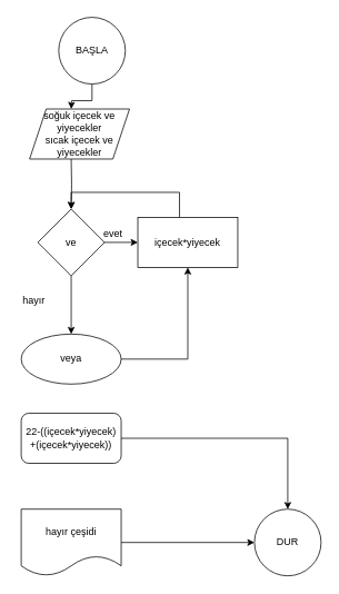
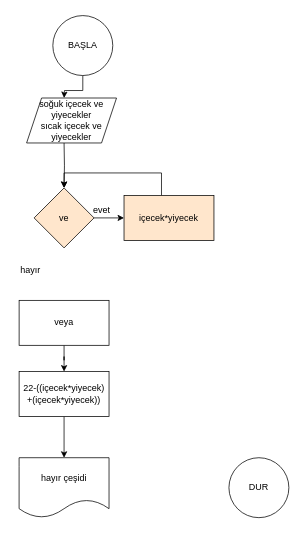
- <mxCell id="8" value="ve" style="rhombus;whiteSpace=wrap;html=1;" parent="1" vertex="1"><mxGeometry x="45" y="250" width="80" height="80" as="geometry" /></mxCell>
+ <mxCell id="8" value="ve" style="rhombus;whiteSpace=wrap;html=1;fillColor=#ffe6cc;" parent="1" vertex="1"><mxGeometry x="45" y="250" width="80" height="80" as="geometry" /></mxCell>
- <mxCell id="10" value="içecek*yiyecek" style="rounded=0;whiteSpace=wrap;html=1;" parent="1" vertex="1"><mxGeometry x="165" y="260" width="120" height="60" as="geometry" /></mxCell>
+ <mxCell id="10" value="içecek*yiyecek" style="rounded=0;whiteSpace=wrap;html=1;fillColor=#ffe6cc;" parent="1" vertex="1"><mxGeometry x="165" y="260" width="120" height="60" as="geometry" /></mxCell>
- <mxCell id="7" value="" style="edgeStyle=orthogonalEdgeStyle;rounded=0;orthogonalLoop=1;jettySize=auto;html=1;" parent="1" source="8" target="14" edge="1"><mxGeometry relative="1" as="geometry" /></mxCell>
- <mxCell id="14" value="veya" style="ellipse;whiteSpace=wrap;html=1;" parent="1" vertex="1"><mxGeometry x="25" y="400" width="120" height="60" as="geometry" /></mxCell>
+ <mxCell id="14" value="veya" style="rounded=0;whiteSpace=wrap;html=1;" parent="1" vertex="1"><mxGeometry x="25" y="400" width="120" height="60" as="geometry" /></mxCell>
- <mxCell id="13" value="" style="edgeStyle=orthogonalEdgeStyle;rounded=0;orthogonalLoop=1;jettySize=auto;html=1;" parent="1" source="14" target="10" edge="1"><mxGeometry relative="1" as="geometry" /></mxCell>
+ <mxCell id="13" value="" style="edgeStyle=orthogonalEdgeStyle;rounded=0;orthogonalLoop=1;jettySize=auto;html=1;" parent="1" source="14" target="16" edge="1"><mxGeometry relative="1" as="geometry" /></mxCell>
- <mxCell id="16" value="22-((içecek*yiyecek)&lt;br&gt;+(içecek*yiyecek))" style="whiteSpace=wrap;html=1;rounded=1;" parent="1" vertex="1"><mxGeometry x="25" y="495" width="120" height="60" as="geometry" /></mxCell>
+ <mxCell id="16" value="22-((içecek*yiyecek)&lt;br&gt;+(içecek*yiyecek))" style="rounded=0;whiteSpace=wrap;html=1;" parent="1" vertex="1"><mxGeometry x="25" y="495" width="120" height="60" as="geometry" /></mxCell>
- <mxCell id="15" value="" style="edgeStyle=orthogonalEdgeStyle;rounded=0;orthogonalLoop=1;jettySize=auto;html=1;" parent="1" source="16" target="4" edge="1"><mxGeometry relative="1" as="geometry" /></mxCell>
+ <mxCell id="15" value="" style="edgeStyle=orthogonalEdgeStyle;rounded=0;orthogonalLoop=1;jettySize=auto;html=1;" parent="1" source="16" target="18" edge="1"><mxGeometry relative="1" as="geometry" /></mxCell>
- <mxCell id="17" style="edgeStyle=orthogonalEdgeStyle;rounded=0;orthogonalLoop=1;jettySize=auto;html=1;" parent="1" source="18" target="4" edge="1"><mxGeometry relative="1" as="geometry" /></mxCell>
